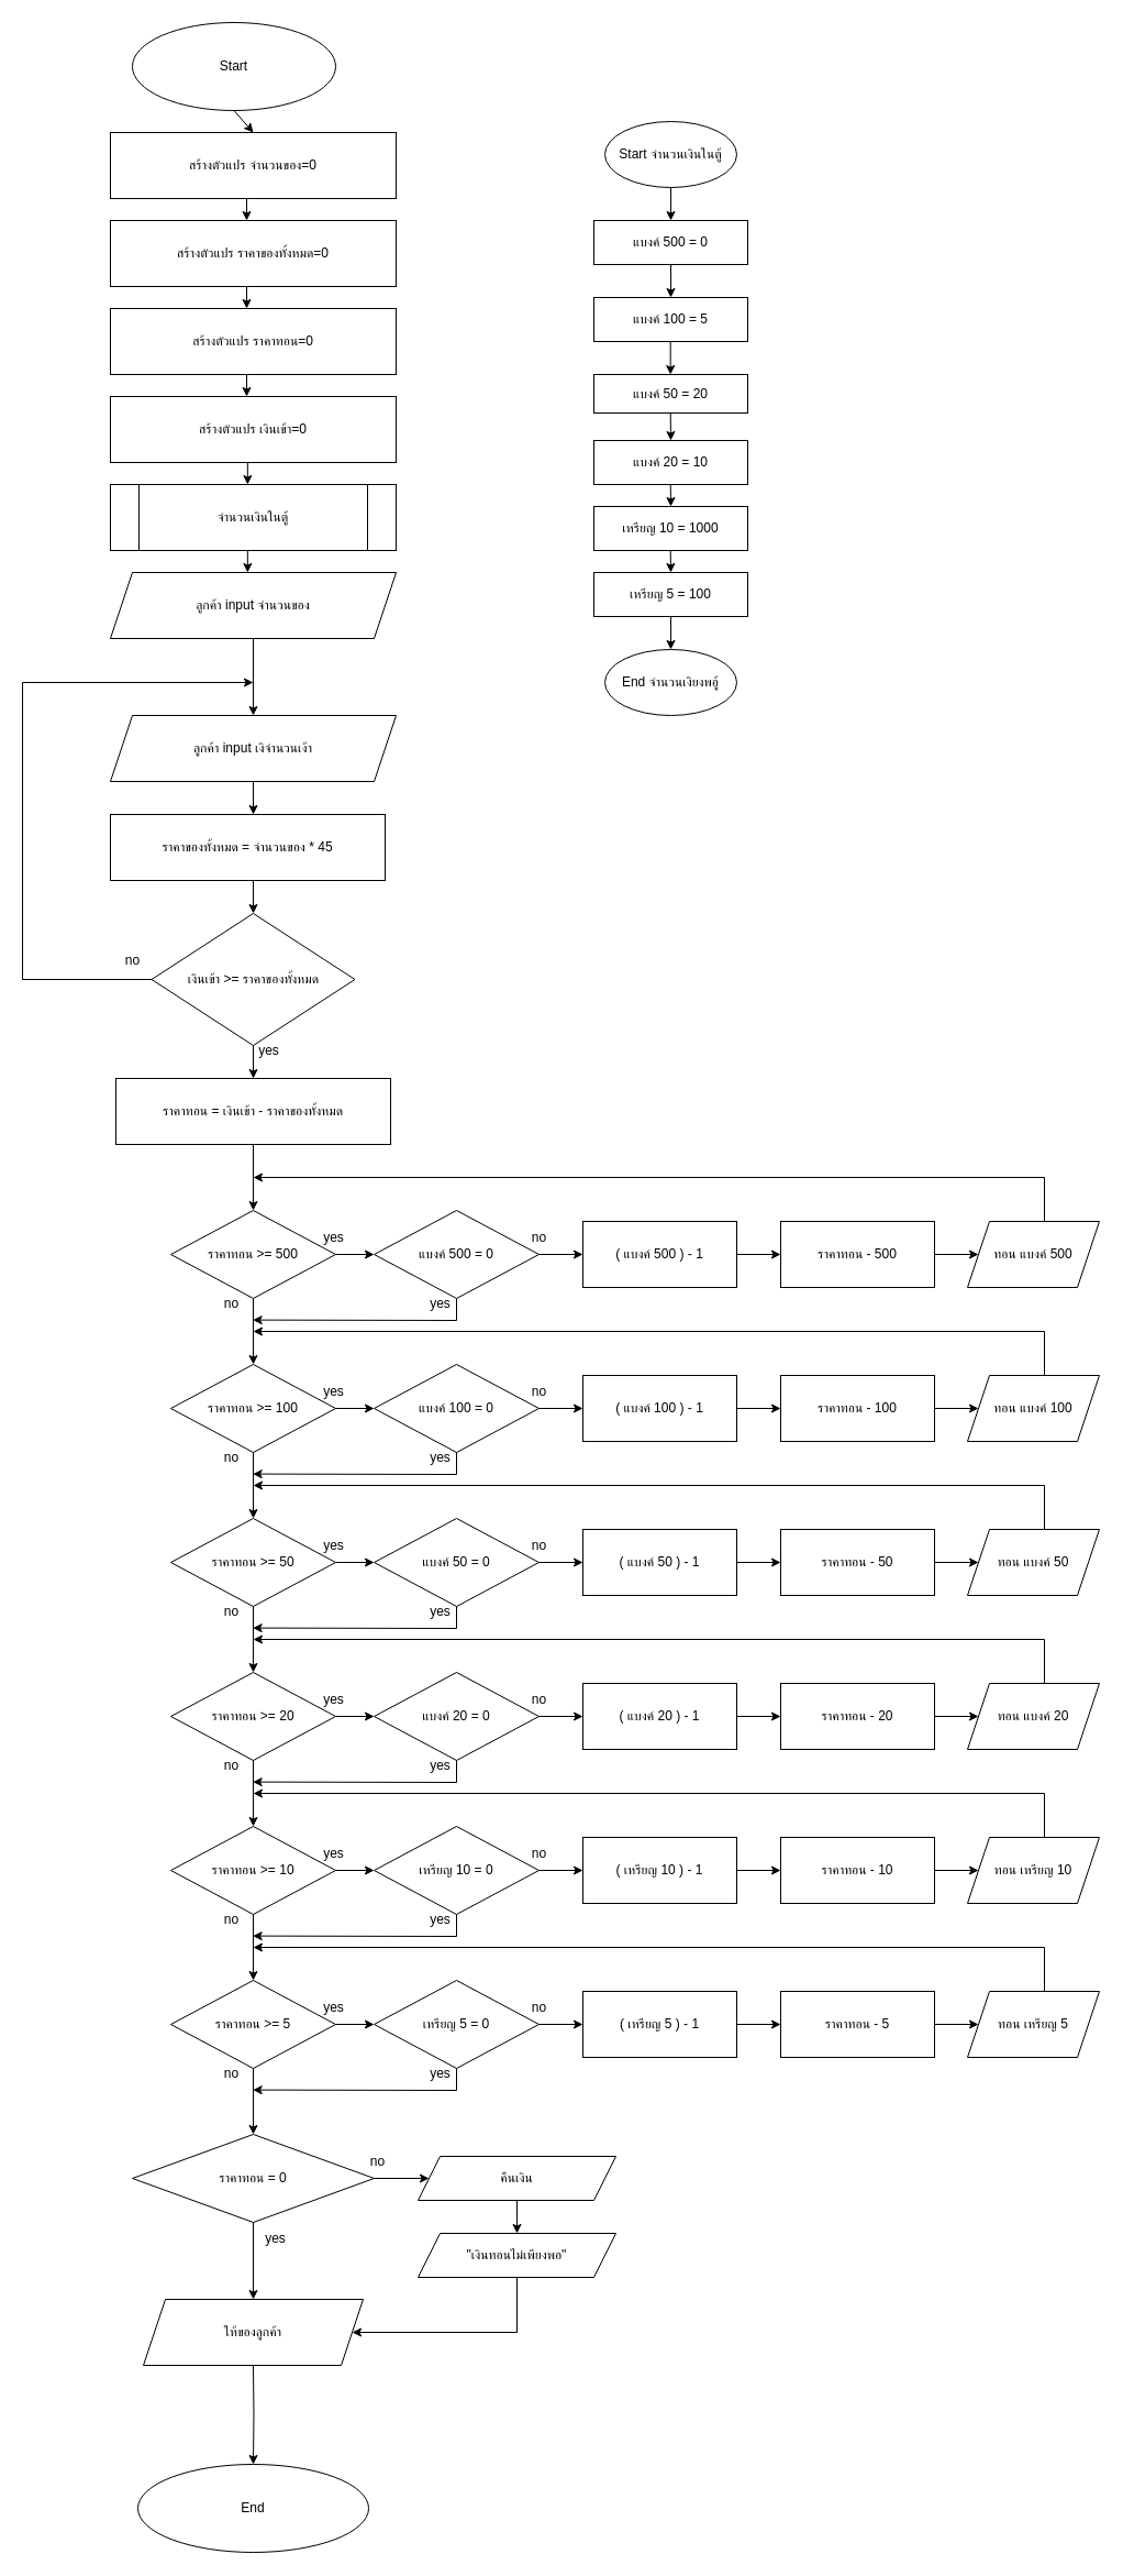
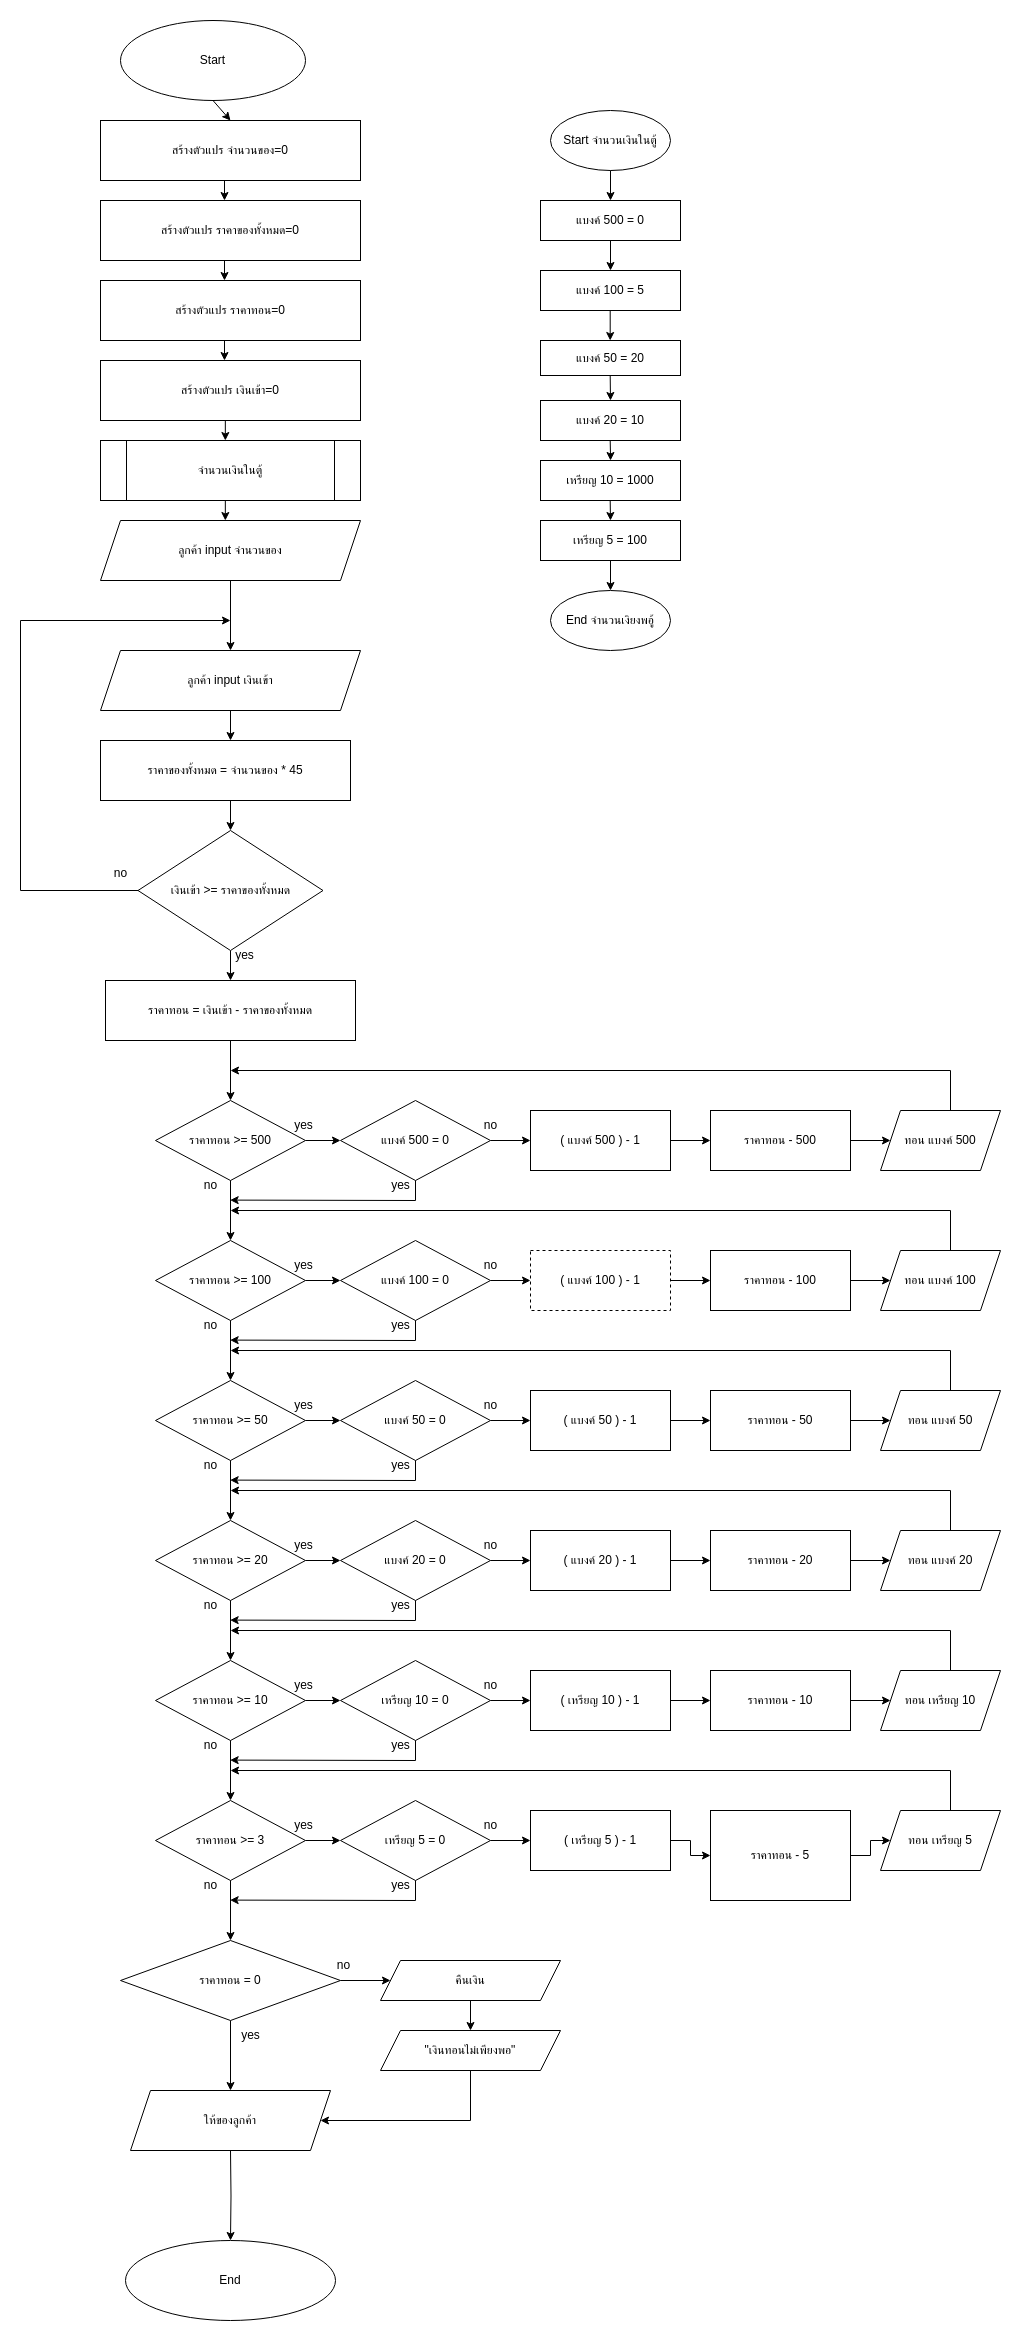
- <mxCell id="7" value="ลูกค้า input เงิจำนวนเง้า" style="shape=parallelogram;perimeter=parallelogramPerimeter;whiteSpace=wrap;html=1;fixedSize=1;" vertex="1" parent="1"><mxGeometry x="100" y="650" width="260" height="60" as="geometry" /></mxCell>
+ <mxCell id="7" value="ลูกค้า input เงินเข้า" style="shape=parallelogram;perimeter=parallelogramPerimeter;whiteSpace=wrap;html=1;fixedSize=1;" vertex="1" parent="1"><mxGeometry x="100" y="650" width="260" height="60" as="geometry" /></mxCell>
- <mxCell id="59" value="( แบงค์ 100 ) - 1" style="rounded=0;whiteSpace=wrap;html=1;" vertex="1" parent="1"><mxGeometry x="530" y="1250" width="140" height="60" as="geometry" /></mxCell>
+ <mxCell id="59" value="( แบงค์ 100 ) - 1" style="rounded=0;whiteSpace=wrap;html=1;dashed=1;" vertex="1" parent="1"><mxGeometry x="530" y="1250" width="140" height="60" as="geometry" /></mxCell>
- <mxCell id="123" value="ราคาทอน &amp;gt;= 5" style="rhombus;whiteSpace=wrap;html=1;" vertex="1" parent="1"><mxGeometry x="155" y="1800" width="150" height="80" as="geometry" /></mxCell>
+ <mxCell id="123" value="ราคาทอน &amp;gt;= 3" style="rhombus;whiteSpace=wrap;html=1;" vertex="1" parent="1"><mxGeometry x="155" y="1800" width="150" height="80" as="geometry" /></mxCell>
- <mxCell id="138" value="ราคาทอน - 5" style="rounded=0;whiteSpace=wrap;html=1;" vertex="1" parent="1"><mxGeometry x="710" y="1810" width="140" height="60" as="geometry" /></mxCell>
+ <mxCell id="138" value="ราคาทอน - 5" style="rounded=0;whiteSpace=wrap;html=1;" vertex="1" parent="1"><mxGeometry x="710" y="1810" width="140" height="90" as="geometry" /></mxCell>
